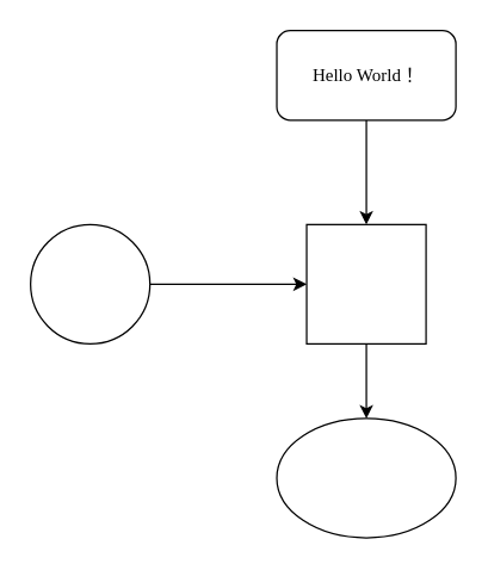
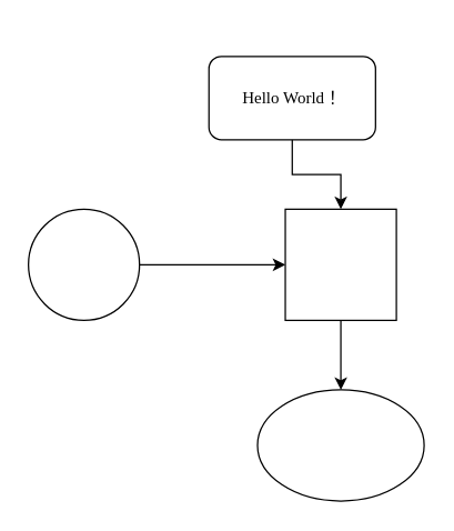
- <mxCell id="7" value="Hello World！" style="rounded=1;whiteSpace=wrap;html=1;fontFamily=Comic Sans MS;" vertex="1" parent="1"><mxGeometry x="185" y="20" width="120" height="60" as="geometry" /></mxCell>
+ <mxCell id="7" value="Hello World！" style="rounded=1;whiteSpace=wrap;html=1;fontFamily=Comic Sans MS;" vertex="1" parent="1"><mxGeometry x="150" y="40" width="120" height="60" as="geometry" /></mxCell>
